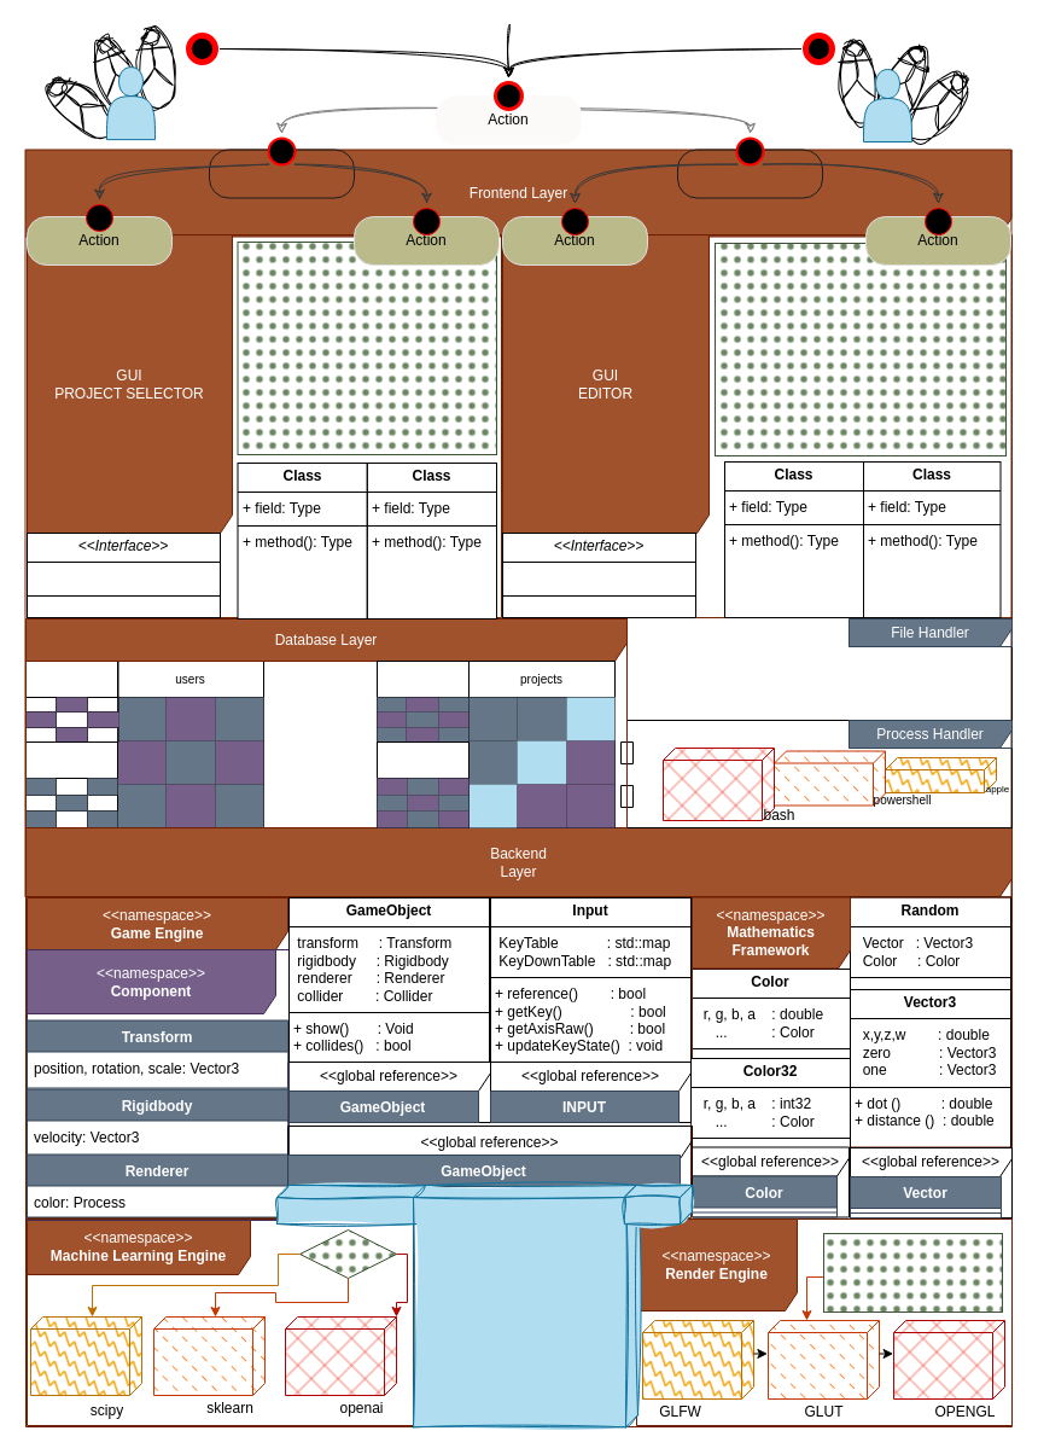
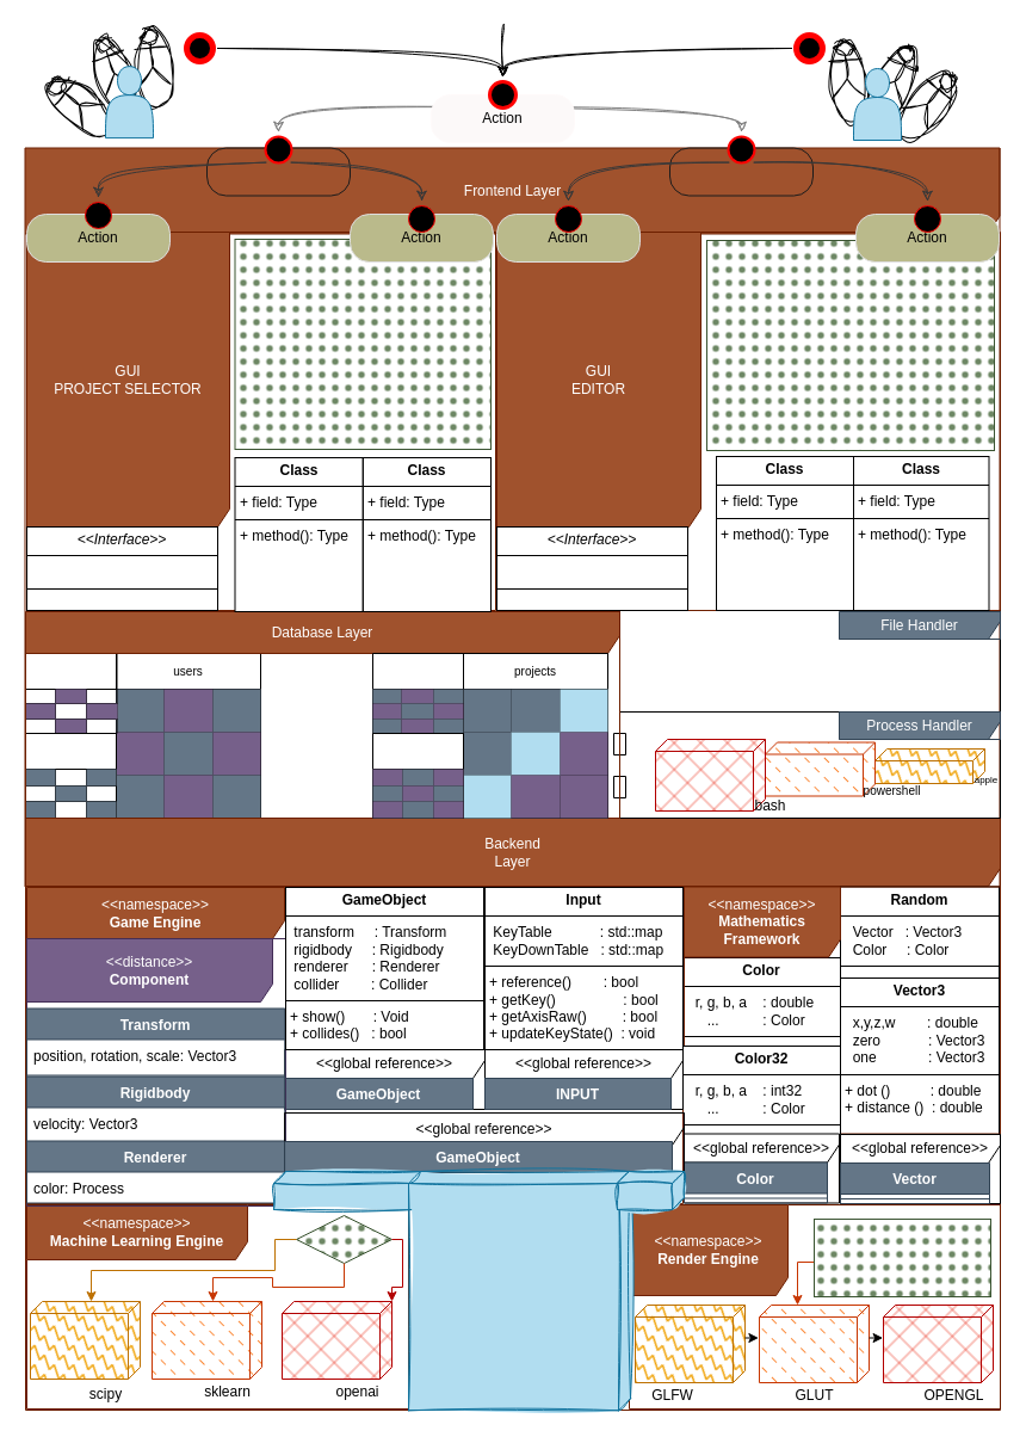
- <mxCell id="51" value="&amp;lt;&amp;lt;namespace&amp;gt;&amp;gt;&lt;br&gt;&lt;b&gt;Component&lt;/b&gt;" style="shape=umlFrame;whiteSpace=wrap;html=1;pointerEvents=0;width=206;height=53;fillColor=#76608a;strokeColor=#432D57;fontColor=#ffffff;" vertex="1" parent="1"><mxGeometry x="22" y="786" width="217" height="224" as="geometry" /></mxCell>
+ <mxCell id="51" value="&amp;lt;&amp;lt;distance&amp;gt;&amp;gt;&lt;br&gt;&lt;b&gt;Component&lt;/b&gt;" style="shape=umlFrame;whiteSpace=wrap;html=1;pointerEvents=0;width=206;height=53;fillColor=#76608a;strokeColor=#432D57;fontColor=#ffffff;" vertex="1" parent="1"><mxGeometry x="22" y="786" width="217" height="224" as="geometry" /></mxCell>
